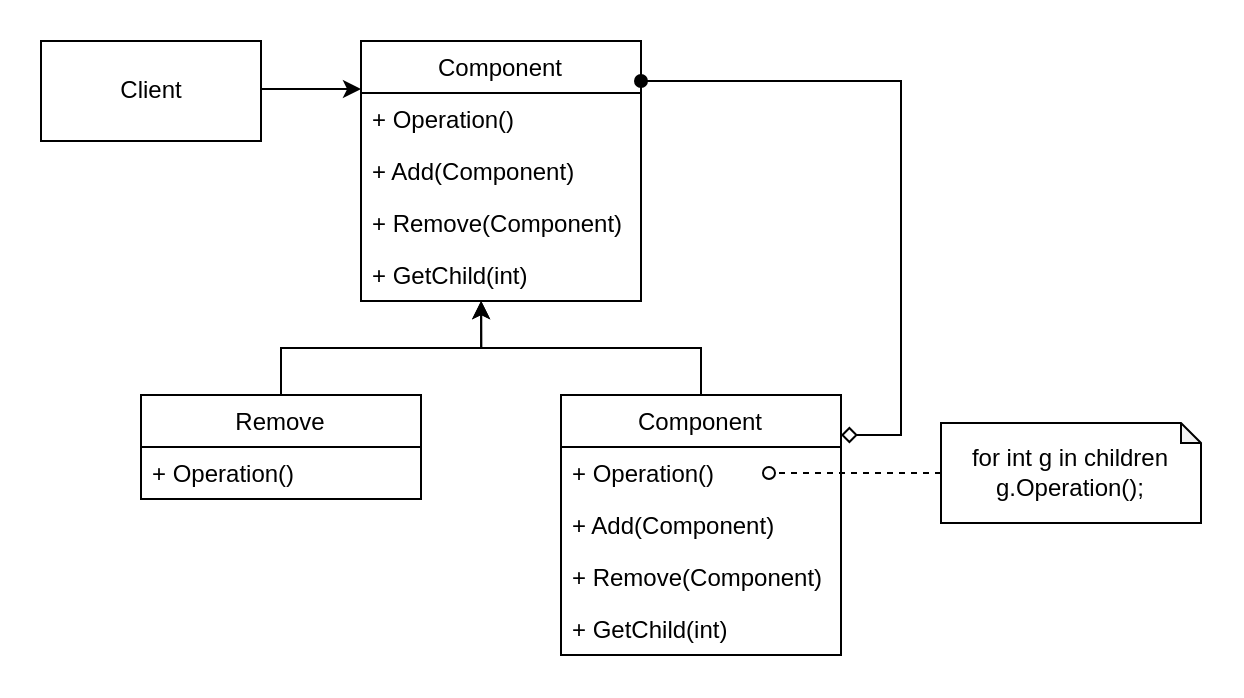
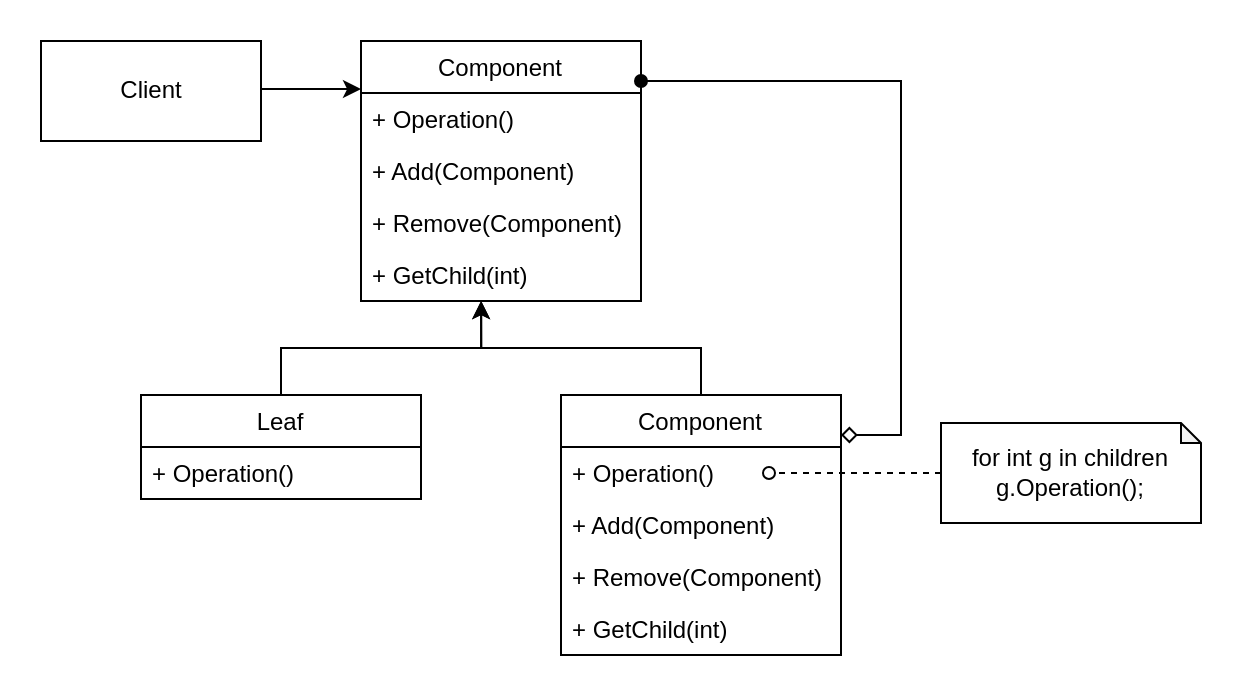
- <mxCell id="17" value="Remove" style="swimlane;fontStyle=0;childLayout=stackLayout;horizontal=1;startSize=26;fillColor=none;horizontalStack=0;resizeParent=1;resizeParentMax=0;resizeLast=0;collapsible=1;marginBottom=0;" vertex="1" parent="1"><mxGeometry x="70" y="197" width="140" height="52" as="geometry" /></mxCell>
+ <mxCell id="17" value="Leaf" style="swimlane;fontStyle=0;childLayout=stackLayout;horizontal=1;startSize=26;fillColor=none;horizontalStack=0;resizeParent=1;resizeParentMax=0;resizeLast=0;collapsible=1;marginBottom=0;" vertex="1" parent="1"><mxGeometry x="70" y="197" width="140" height="52" as="geometry" /></mxCell>
